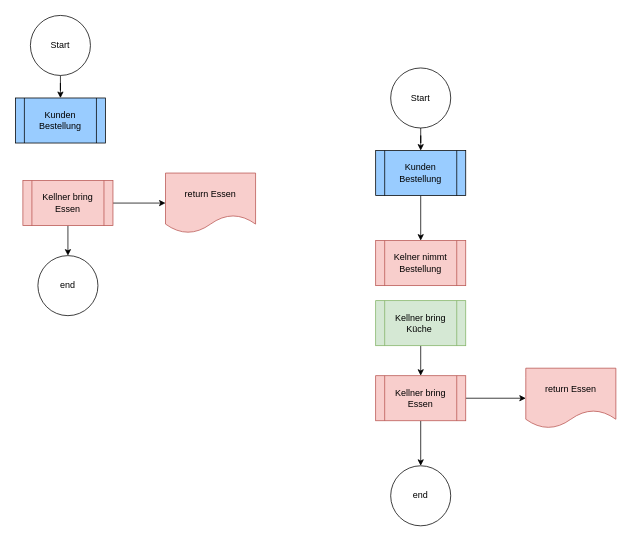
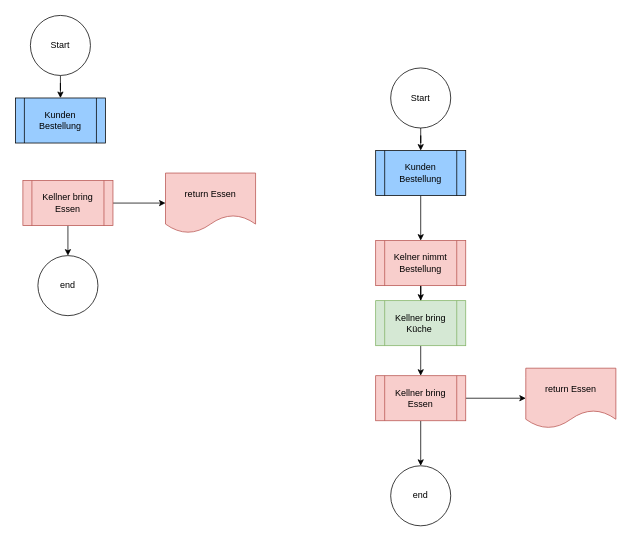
+ <mxCell id="12" value="" style="edgeStyle=orthogonalEdgeStyle;rounded=0;orthogonalLoop=1;jettySize=auto;html=1;" edge="1" parent="1" source="13" target="15"><mxGeometry relative="1" as="geometry" /></mxCell>
